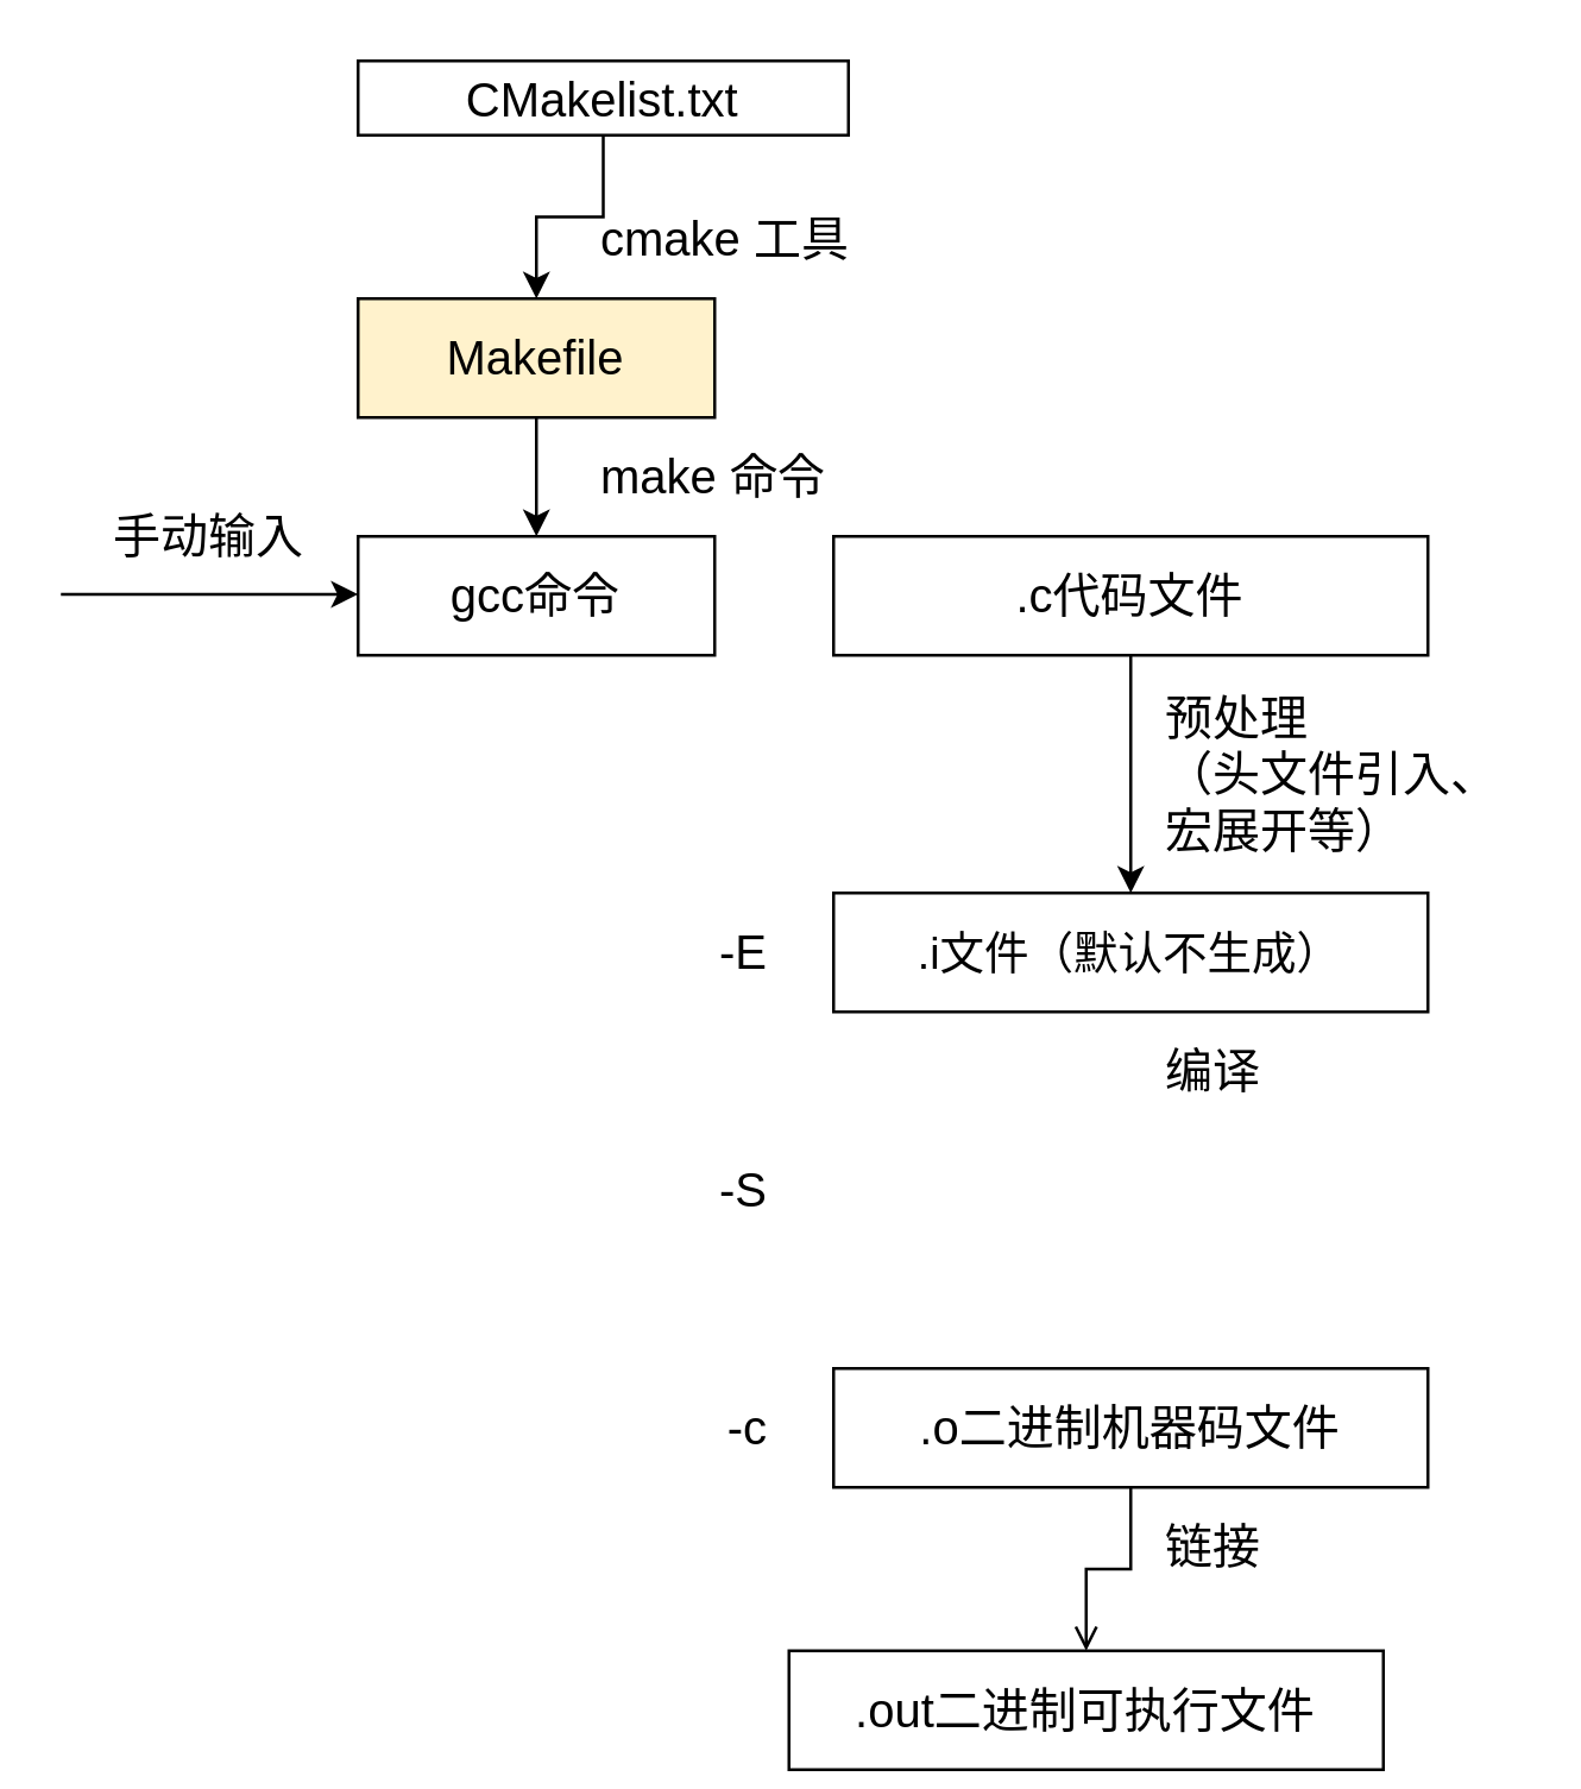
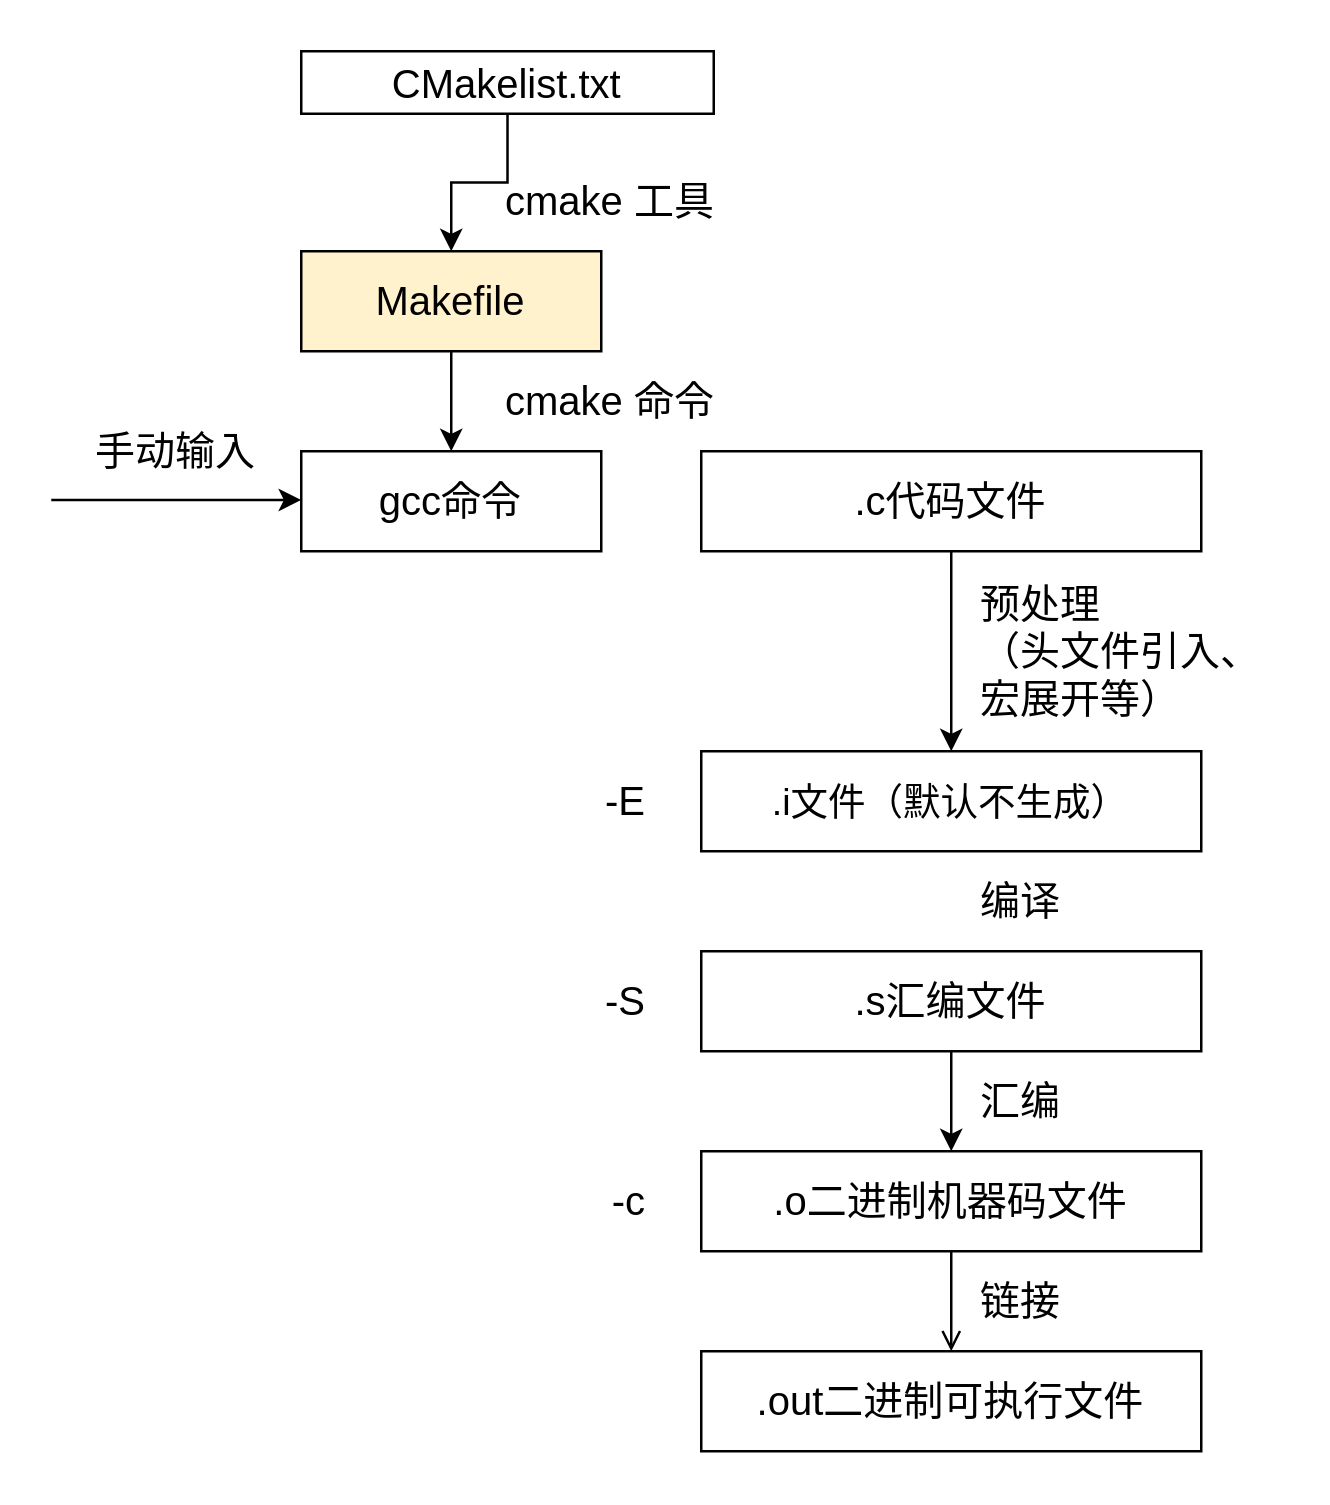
- <mxCell id="16" value="make 命令" style="text;html=1;strokeColor=none;fillColor=none;align=left;verticalAlign=middle;whiteSpace=wrap;rounded=0;fontSize=16;fontFamily=Helvetica;fontColor=default;" vertex="1" parent="1"><mxGeometry x="200" y="140" width="120" height="40" as="geometry" /></mxCell>
+ <mxCell id="16" value="cmake 命令" style="text;html=1;strokeColor=none;fillColor=none;align=left;verticalAlign=middle;whiteSpace=wrap;rounded=0;fontSize=16;fontFamily=Helvetica;fontColor=default;" vertex="1" parent="1"><mxGeometry x="200" y="140" width="120" height="40" as="geometry" /></mxCell>
+ <mxCell id="11" value=".s汇编文件" style="rounded=0;whiteSpace=wrap;html=1;strokeColor=default;fontFamily=Helvetica;fontSize=16;fontColor=default;fillColor=default;" vertex="1" parent="1"><mxGeometry x="280" y="380" width="200" height="40" as="geometry" /></mxCell>
+ <mxCell id="10" value="" style="edgeStyle=orthogonalEdgeStyle;rounded=0;orthogonalLoop=1;jettySize=auto;html=1;fontFamily=Helvetica;fontSize=16;fontColor=default;" edge="1" parent="1" source="11" target="13"><mxGeometry relative="1" as="geometry" /></mxCell>
+ <mxCell id="21" value="汇编" style="text;html=1;strokeColor=none;fillColor=none;align=left;verticalAlign=middle;whiteSpace=wrap;rounded=0;fontSize=16;fontFamily=Helvetica;fontColor=default;" vertex="1" parent="1"><mxGeometry x="390" y="420" width="90" height="40" as="geometry" /></mxCell>
- <mxCell id="14" value=".out二进制可执行文件" style="rounded=0;whiteSpace=wrap;html=1;strokeColor=default;fontFamily=Helvetica;fontSize=16;fontColor=default;fillColor=default;" vertex="1" parent="1"><mxGeometry x="265" y="555" width="200" height="40" as="geometry" /></mxCell>
+ <mxCell id="14" value=".out二进制可执行文件" style="rounded=0;whiteSpace=wrap;html=1;strokeColor=default;fontFamily=Helvetica;fontSize=16;fontColor=default;fillColor=default;" vertex="1" parent="1"><mxGeometry x="280" y="540" width="200" height="40" as="geometry" /></mxCell>
